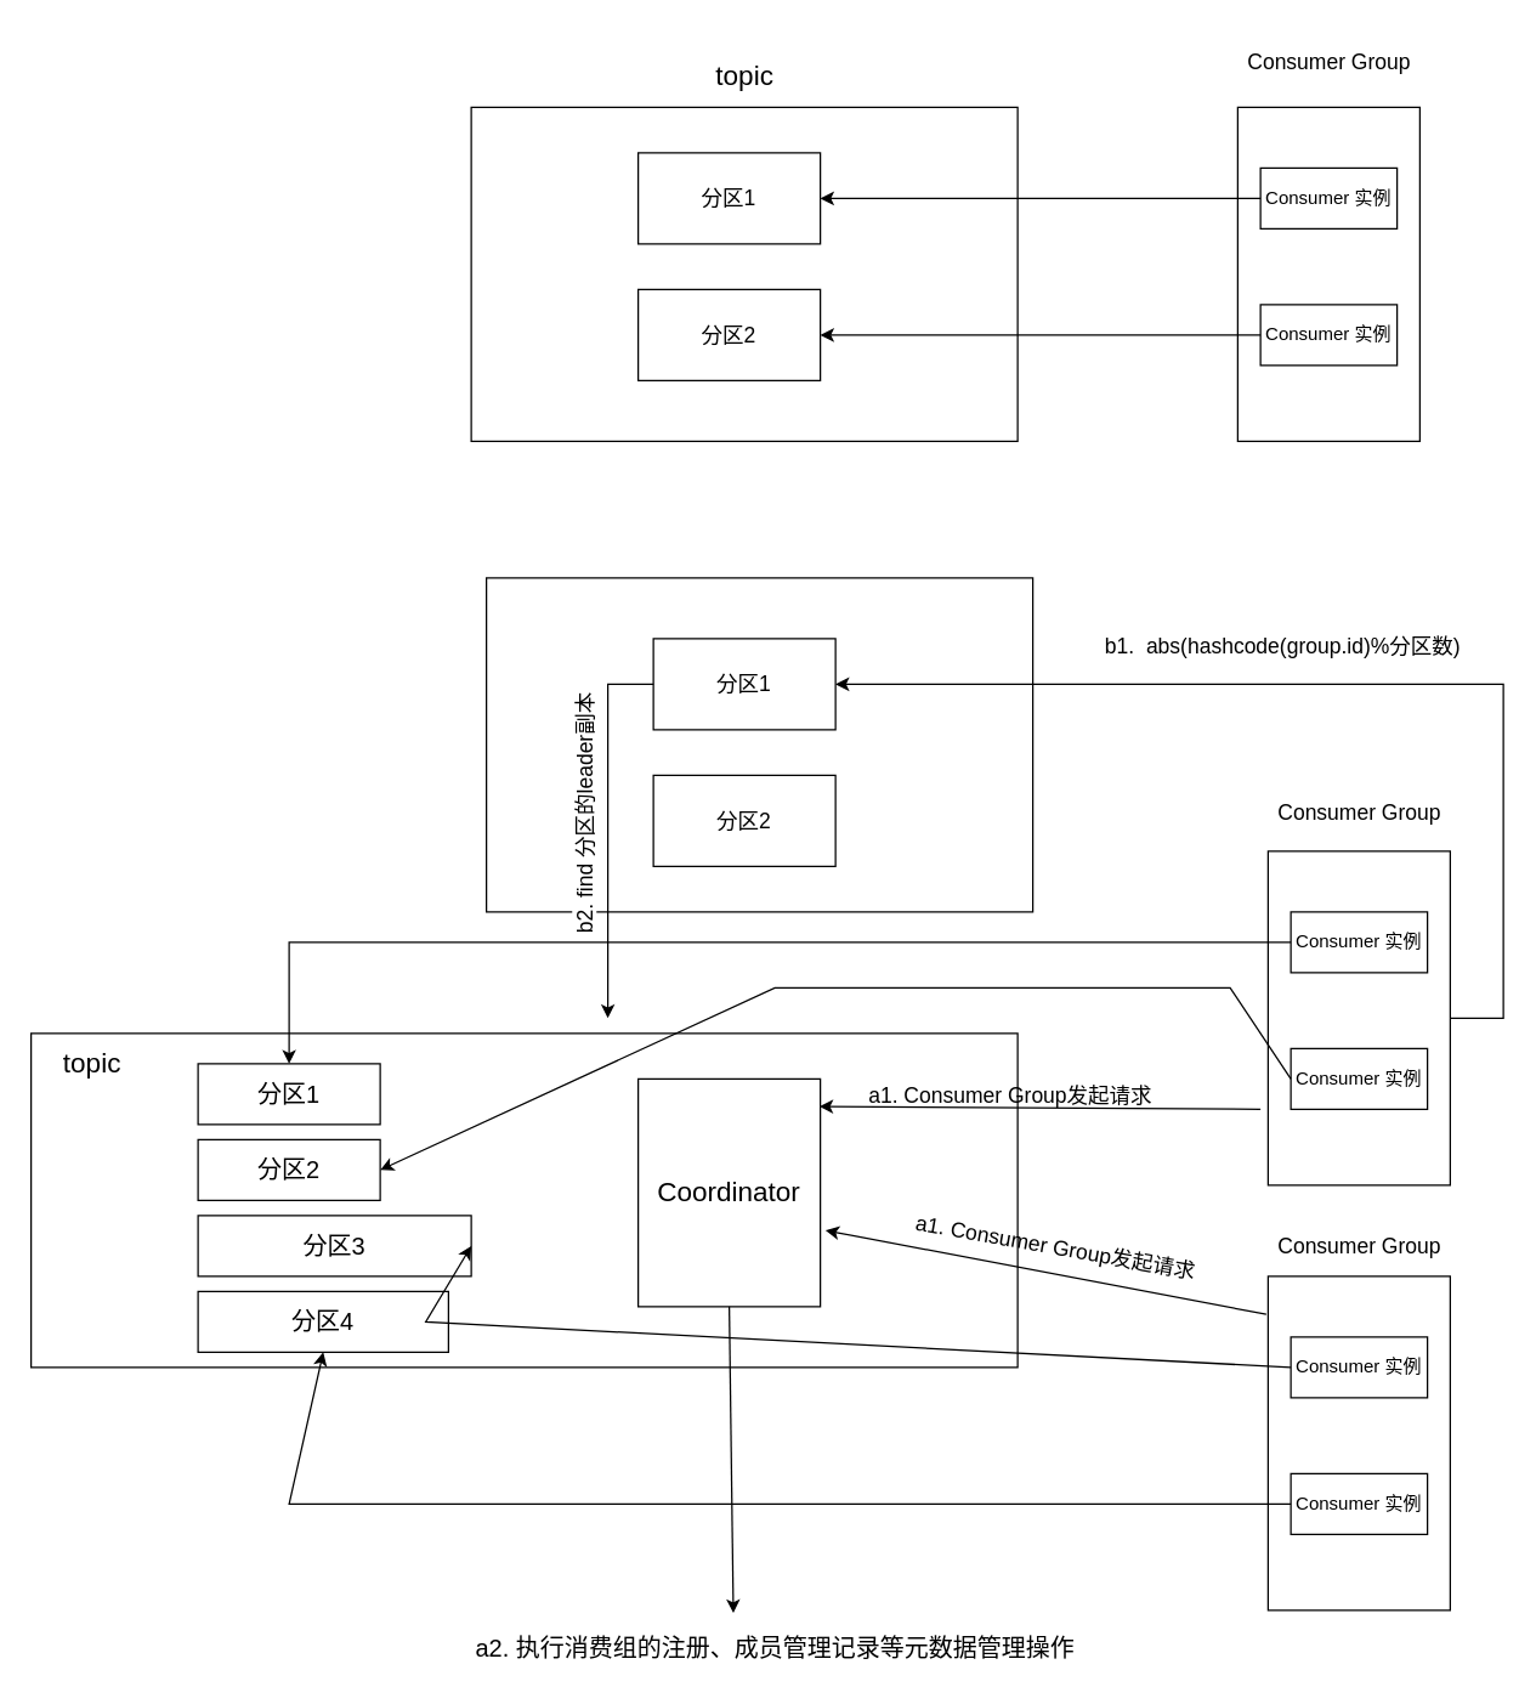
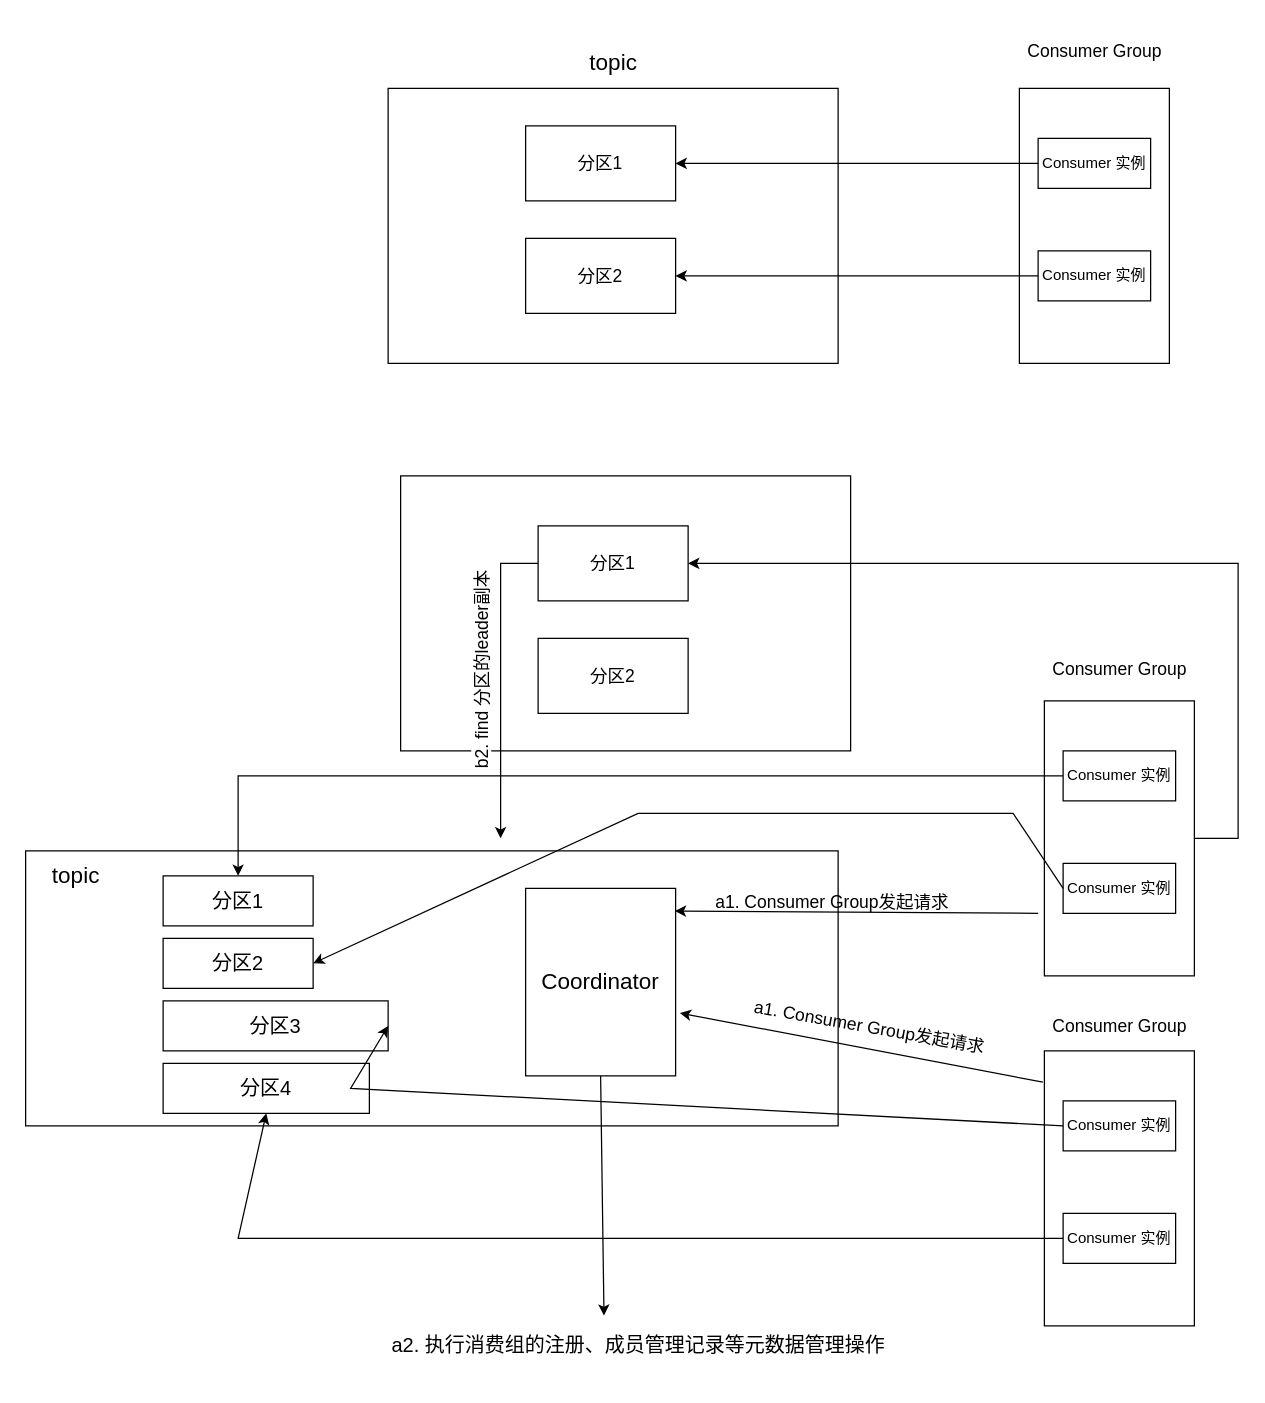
- <mxCell id="33" value="&lt;span style=&quot;background-color: rgb(255, 255, 255);&quot;&gt;b1.&amp;nbsp; abs(&lt;/span&gt;&lt;span style=&quot;background-color: rgb(255, 255, 255);&quot;&gt;hashcode(&lt;/span&gt;&lt;span style=&quot;background-color: rgb(255, 255, 255); text-align: left;&quot;&gt;group.id&lt;/span&gt;&lt;span style=&quot;background-color: rgb(255, 255, 255);&quot;&gt;)%分区数&lt;/span&gt;&lt;span style=&quot;background-color: rgb(255, 255, 255);&quot;&gt;)&lt;/span&gt;" style="text;html=1;strokeColor=none;fillColor=none;align=center;verticalAlign=middle;whiteSpace=wrap;rounded=0;fontSize=14;" vertex="1" parent="1"><mxGeometry x="720" y="410" width="250" height="30" as="geometry" /></mxCell>
- <mxCell id="18" value="&lt;article data-content=&quot;[{&amp;quot;type&amp;quot;:&amp;quot;block&amp;quot;,&amp;quot;id&amp;quot;:&amp;quot;EV1N-1661261909076&amp;quot;,&amp;quot;name&amp;quot;:&amp;quot;paragraph&amp;quot;,&amp;quot;data&amp;quot;:{&amp;quot;version&amp;quot;:1},&amp;quot;nodes&amp;quot;:[{&amp;quot;type&amp;quot;:&amp;quot;text&amp;quot;,&amp;quot;id&amp;quot;:&amp;quot;Siz3-1661261909075&amp;quot;,&amp;quot;leaves&amp;quot;:[{&amp;quot;text&amp;quot;:&amp;quot;注册、成员管理记录等元数据管理操作&amp;quot;,&amp;quot;marks&amp;quot;:[{&amp;quot;type&amp;quot;:&amp;quot;fontSize&amp;quot;,&amp;quot;value&amp;quot;:18}]}]}],&amp;quot;state&amp;quot;:{}}]&quot;&gt;&lt;div style=&quot;line-height: 1.75; text-align: left;&quot;&gt;&lt;font style=&quot;font-size: 16px;&quot;&gt;a2. 执行消费组的注册、成员管理记录等元数据管理操作&lt;/font&gt;&lt;/div&gt;&lt;/article&gt;" style="text;html=1;resizable=0;autosize=1;align=center;verticalAlign=middle;points=[];fillColor=none;strokeColor=none;rounded=0;fontSize=18;" vertex="1" parent="1"><mxGeometry x="300" y="1060" width="420" height="50" as="geometry" /></mxCell>
+ <mxCell id="18" value="&lt;article data-content=&quot;[{&amp;quot;type&amp;quot;:&amp;quot;block&amp;quot;,&amp;quot;id&amp;quot;:&amp;quot;EV1N-1661261909076&amp;quot;,&amp;quot;name&amp;quot;:&amp;quot;paragraph&amp;quot;,&amp;quot;data&amp;quot;:{&amp;quot;version&amp;quot;:1},&amp;quot;nodes&amp;quot;:[{&amp;quot;type&amp;quot;:&amp;quot;text&amp;quot;,&amp;quot;id&amp;quot;:&amp;quot;Siz3-1661261909075&amp;quot;,&amp;quot;leaves&amp;quot;:[{&amp;quot;text&amp;quot;:&amp;quot;注册、成员管理记录等元数据管理操作&amp;quot;,&amp;quot;marks&amp;quot;:[{&amp;quot;type&amp;quot;:&amp;quot;fontSize&amp;quot;,&amp;quot;value&amp;quot;:18}]}]}],&amp;quot;state&amp;quot;:{}}]&quot;&gt;&lt;div style=&quot;line-height: 1.75; text-align: left;&quot;&gt;&lt;font style=&quot;font-size: 16px;&quot;&gt;a2. 执行消费组的注册、成员管理记录等元数据管理操作&lt;/font&gt;&lt;/div&gt;&lt;/article&gt;" style="text;html=1;resizable=0;autosize=1;align=center;verticalAlign=middle;points=[];fillColor=none;strokeColor=none;rounded=0;fontSize=18;" vertex="1" parent="1"><mxGeometry x="300" y="1050" width="420" height="50" as="geometry" /></mxCell>
